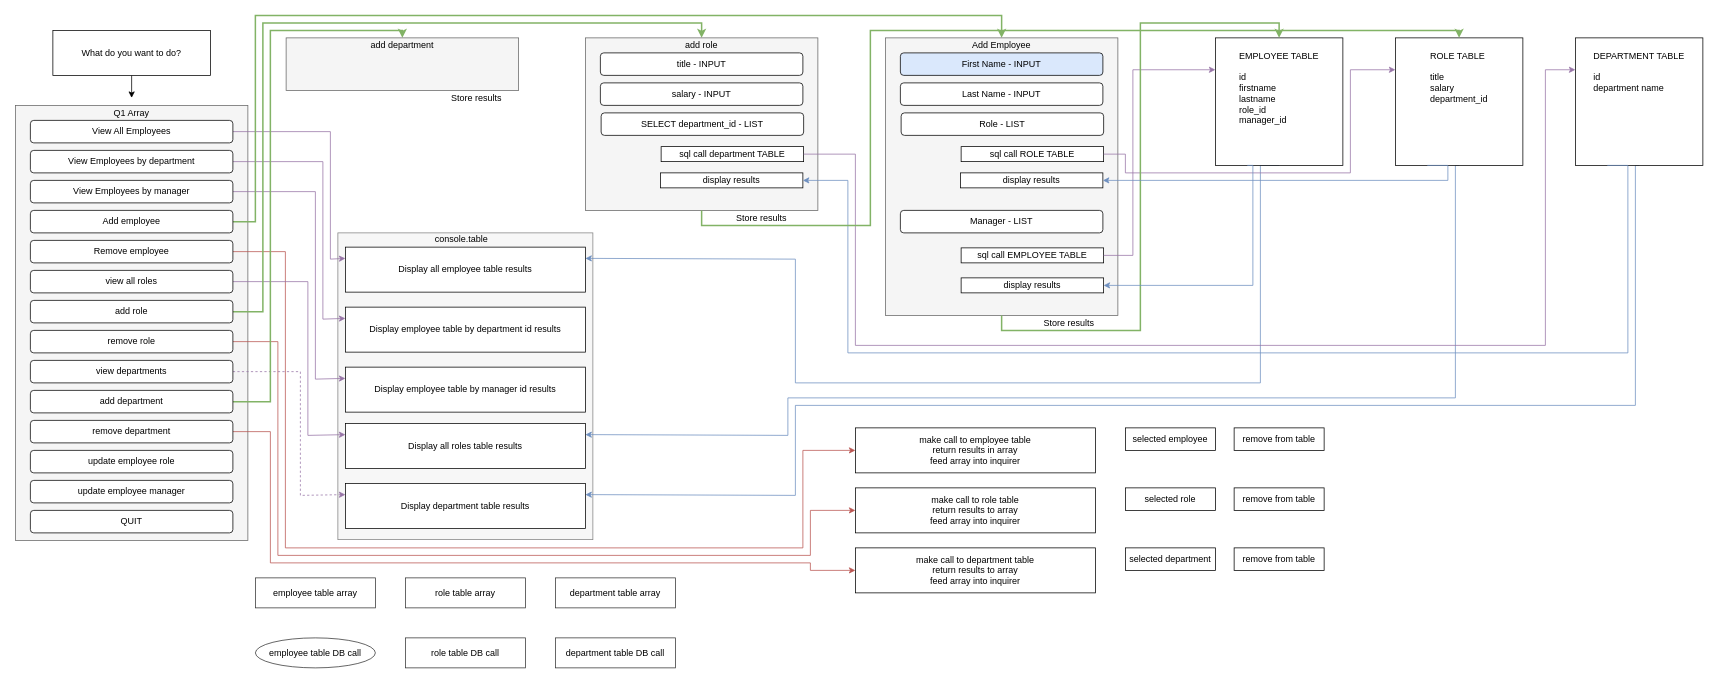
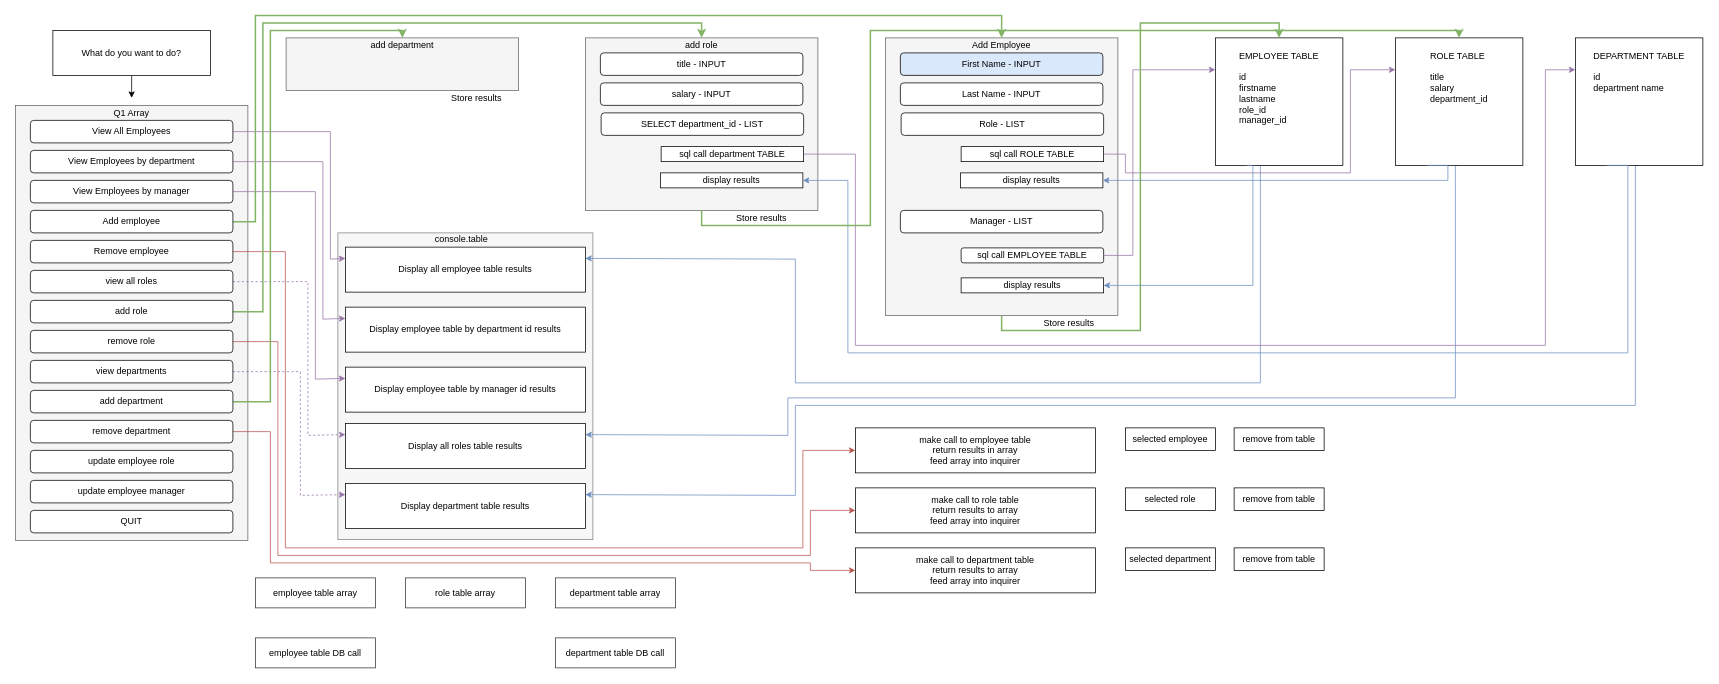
- <mxCell id="64" value="sql call EMPLOYEE TABLE" style="rounded=0;whiteSpace=wrap;html=1;fillColor=#ffffff;align=center;" vertex="1" parent="56"><mxGeometry x="101" y="280" width="190" height="20" as="geometry" /></mxCell>
+ <mxCell id="64" value="sql call EMPLOYEE TABLE" style="whiteSpace=wrap;html=1;fillColor=#ffffff;align=center;rounded=1;" vertex="1" parent="56"><mxGeometry x="101" y="280" width="190" height="20" as="geometry" /></mxCell>
- <mxCell id="24" style="edgeStyle=orthogonalEdgeStyle;rounded=0;orthogonalLoop=1;jettySize=auto;html=1;exitX=1;exitY=0.5;exitDx=0;exitDy=0;entryX=0;entryY=0.25;entryDx=0;entryDy=0;strokeWidth=1;fillColor=#e1d5e7;strokeColor=#9673a6;" edge="1" parent="1" source="25" target="40"><mxGeometry relative="1" as="geometry"><Array as="points"><mxPoint x="410" y="375" /><mxPoint x="410" y="580" /></Array></mxGeometry></mxCell>
+ <mxCell id="24" style="edgeStyle=orthogonalEdgeStyle;rounded=0;orthogonalLoop=1;jettySize=auto;html=1;exitX=1;exitY=0.5;exitDx=0;exitDy=0;entryX=0;entryY=0.25;entryDx=0;entryDy=0;strokeWidth=1;fillColor=#e1d5e7;strokeColor=#9673a6;dashed=1;" edge="1" parent="1" source="25" target="40"><mxGeometry relative="1" as="geometry"><Array as="points"><mxPoint x="410" y="375" /><mxPoint x="410" y="580" /></Array></mxGeometry></mxCell>
- <mxCell id="90" value="employee table DB call" style="ellipse;whiteSpace=wrap;html=1;fillColor=#ffffff;opacity=80;align=center;" vertex="1" parent="1"><mxGeometry x="340" y="850" width="160" height="40" as="geometry" /></mxCell>
+ <mxCell id="90" value="employee table DB call" style="rounded=0;whiteSpace=wrap;html=1;fillColor=#ffffff;opacity=80;align=center;" vertex="1" parent="1"><mxGeometry x="340" y="850" width="160" height="40" as="geometry" /></mxCell>
- <mxCell id="91" value="role table DB call" style="rounded=0;whiteSpace=wrap;html=1;fillColor=#ffffff;opacity=80;align=center;" vertex="1" parent="1"><mxGeometry x="540" y="850" width="160" height="40" as="geometry" /></mxCell>
